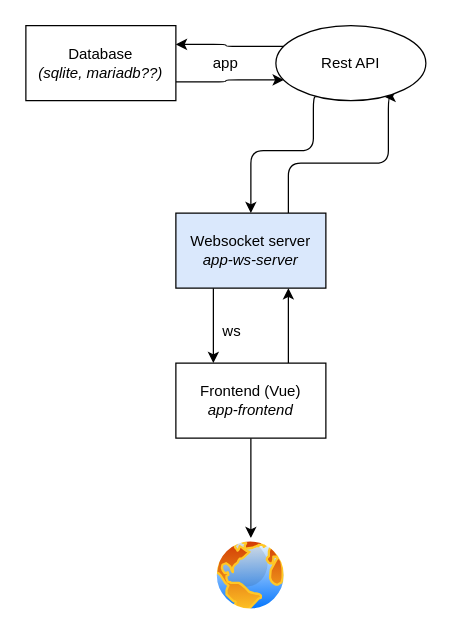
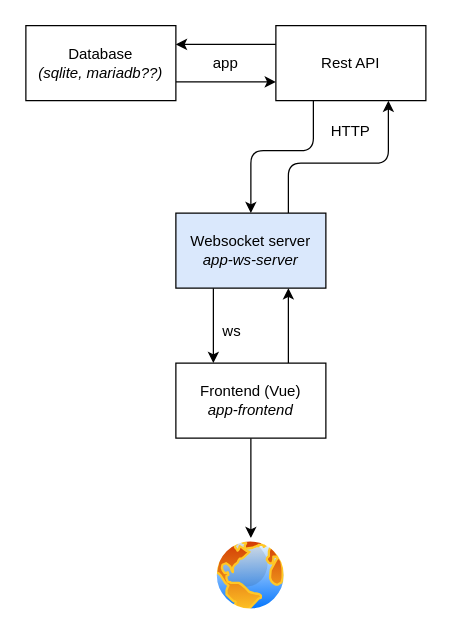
- <mxCell id="11" value="Rest API" style="ellipse;whiteSpace=wrap;html=1;" vertex="1" parent="1"><mxGeometry x="220" y="20" width="120" height="60" as="geometry" /></mxCell>
+ <mxCell id="11" value="Rest API" style="rounded=0;whiteSpace=wrap;html=1;" vertex="1" parent="1"><mxGeometry x="220" y="20" width="120" height="60" as="geometry" /></mxCell>
+ <mxCell id="13" value="HTTP" style="text;html=1;strokeColor=none;fillColor=none;align=center;verticalAlign=middle;whiteSpace=wrap;rounded=0;" vertex="1" parent="1"><mxGeometry x="250" y="90" width="60" height="30" as="geometry" /></mxCell>
